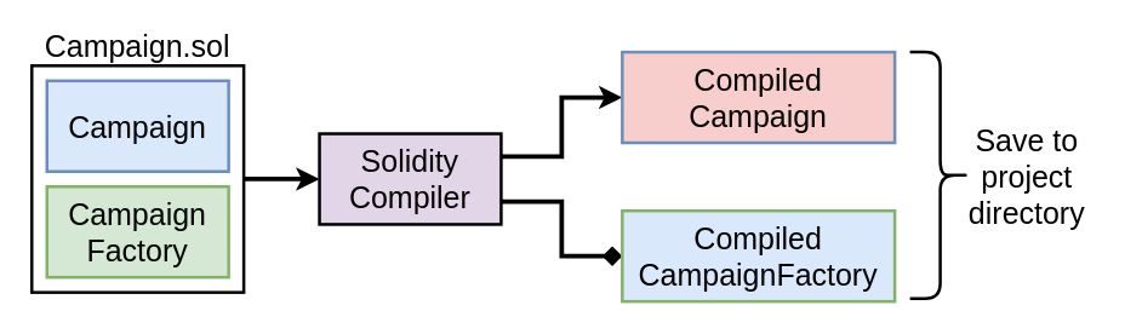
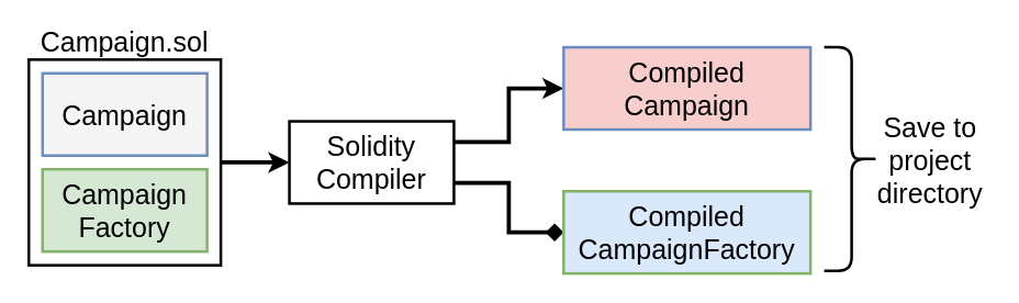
- <mxCell id="6" value="Campaign" style="rounded=0;whiteSpace=wrap;html=1;shadow=0;labelBackgroundColor=none;strokeColor=#6c8ebf;strokeWidth=2;fillColor=#dae8fc;fontSize=20;fontColor=#000000;align=center;" parent="1" vertex="1"><mxGeometry x="30" y="53" width="120" height="60" as="geometry" /></mxCell>
+ <mxCell id="6" value="Campaign" style="rounded=0;whiteSpace=wrap;html=1;shadow=0;labelBackgroundColor=none;strokeColor=#6c8ebf;strokeWidth=2;fillColor=#f5f5f5;fontSize=20;fontColor=#000000;align=center;" parent="1" vertex="1"><mxGeometry x="30" y="53" width="120" height="60" as="geometry" /></mxCell>
- <mxCell id="10" value="Solidity Compiler" style="rounded=0;whiteSpace=wrap;html=1;shadow=0;labelBackgroundColor=none;strokeColor=#000000;strokeWidth=2;fillColor=#e1d5e7;fontSize=20;fontColor=#000000;align=center;" parent="1" vertex="1"><mxGeometry x="210" y="88" width="120" height="60" as="geometry" /></mxCell>
+ <mxCell id="10" value="Solidity Compiler" style="rounded=0;whiteSpace=wrap;html=1;shadow=0;labelBackgroundColor=none;strokeColor=#000000;strokeWidth=2;fillColor=#ffffff;fontSize=20;fontColor=#000000;align=center;" parent="1" vertex="1"><mxGeometry x="210" y="88" width="120" height="60" as="geometry" /></mxCell>
